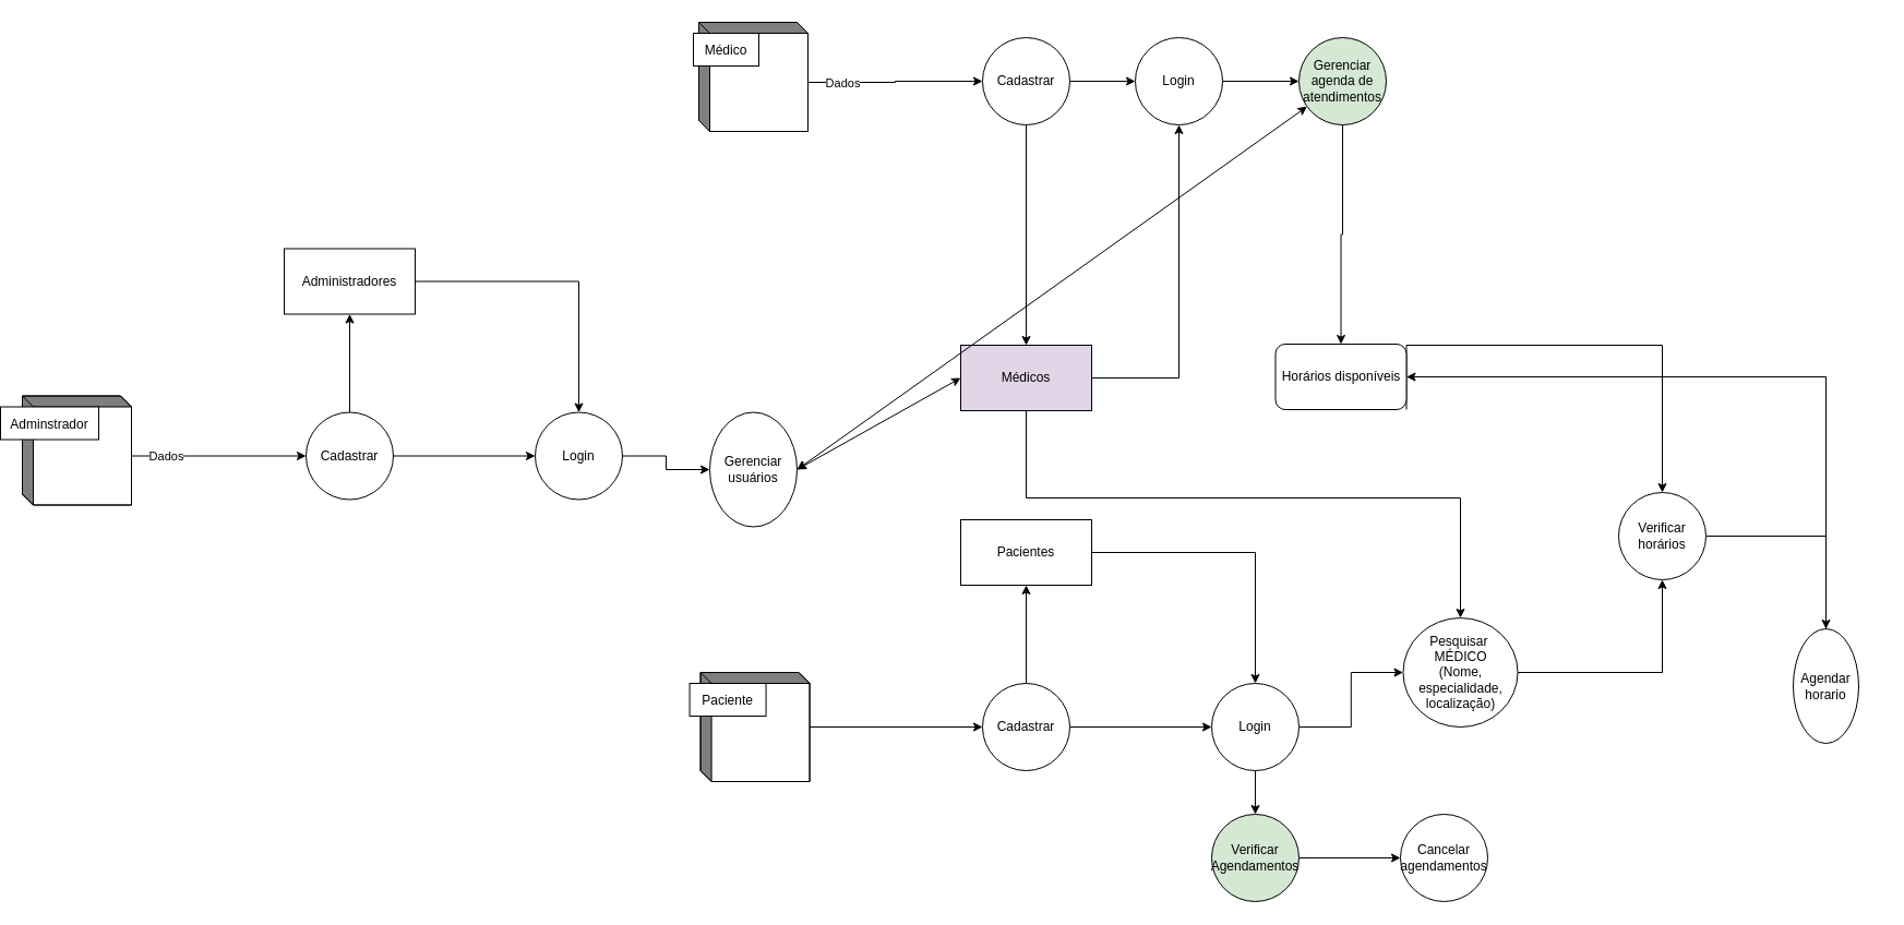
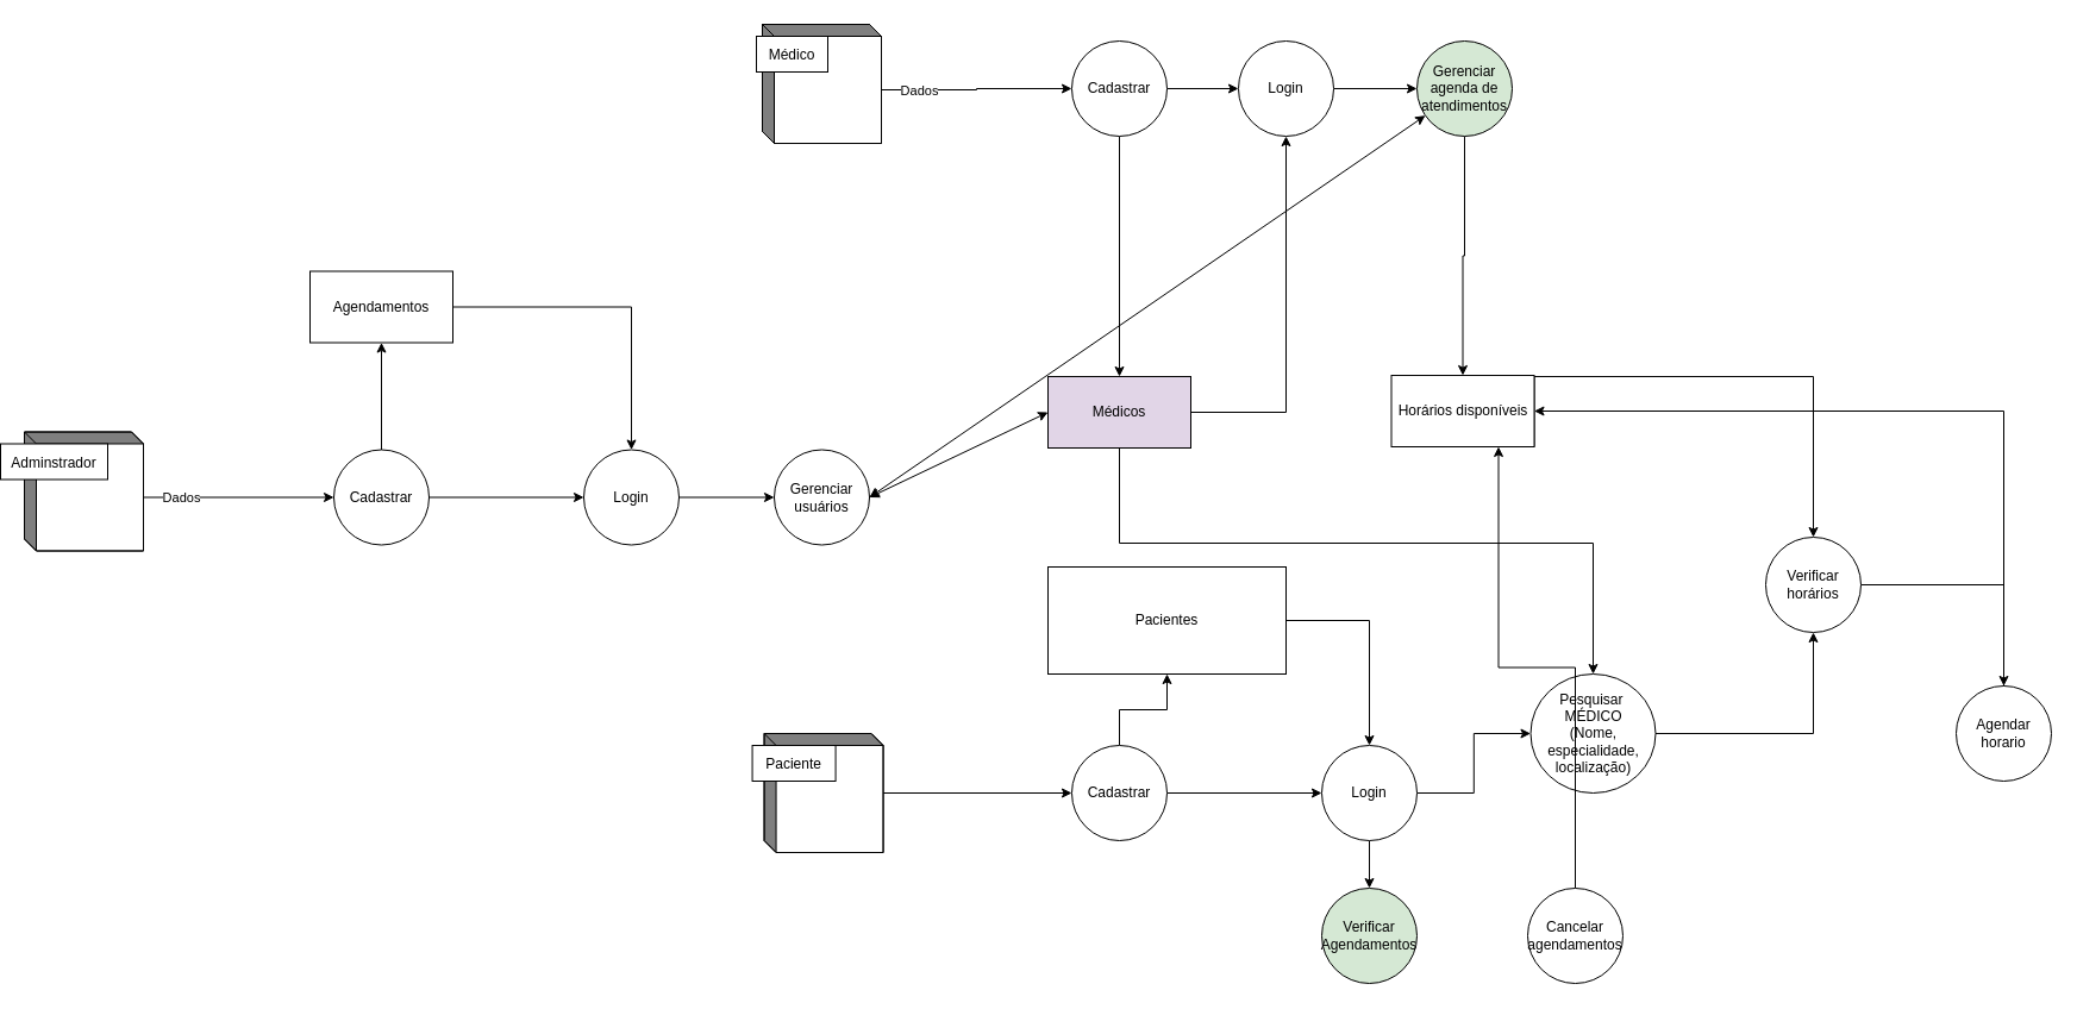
- <mxCell id="35" value="Administradores" style="whiteSpace=wrap;html=1;" parent="1" vertex="1"><mxGeometry x="260" y="227.5" width="120" height="60" as="geometry" /></mxCell>
+ <mxCell id="35" value="Agendamentos" style="whiteSpace=wrap;html=1;" parent="1" vertex="1"><mxGeometry x="260" y="227.5" width="120" height="60" as="geometry" /></mxCell>
- <mxCell id="43" value="Horários disponíveis" style="whiteSpace=wrap;html=1;dashed=0;rounded=1;" parent="1" vertex="1"><mxGeometry x="1168.5" y="315" width="120" height="60" as="geometry" /></mxCell>
+ <mxCell id="43" value="Horários disponíveis" style="whiteSpace=wrap;html=1;dashed=0;" parent="1" vertex="1"><mxGeometry x="1168.5" y="315" width="120" height="60" as="geometry" /></mxCell>
- <mxCell id="50" value="Gerenciar usuários" style="ellipse;whiteSpace=wrap;html=1;dashed=0;" vertex="1" parent="1"><mxGeometry x="650" y="377.5" width="80" height="105" as="geometry" /></mxCell>
+ <mxCell id="50" value="Gerenciar usuários" style="ellipse;whiteSpace=wrap;html=1;dashed=0;" vertex="1" parent="1"><mxGeometry x="650" y="377.5" width="80" height="80" as="geometry" /></mxCell>
- <mxCell id="33" value="Pacientes" style="whiteSpace=wrap;html=1;" parent="1" vertex="1"><mxGeometry x="880" y="476" width="120" height="60" as="geometry" /></mxCell>
+ <mxCell id="33" value="Pacientes" style="whiteSpace=wrap;html=1;" parent="1" vertex="1"><mxGeometry x="880" y="476" width="200" height="90" as="geometry" /></mxCell>
+ <mxCell id="48" style="edgeStyle=orthogonalEdgeStyle;rounded=0;orthogonalLoop=1;jettySize=auto;html=1;entryX=0.75;entryY=1;entryDx=0;entryDy=0;" edge="1" parent="1" source="49" target="43"><mxGeometry relative="1" as="geometry" /></mxCell>
- <mxCell id="44" value="Agendar horario" style="ellipse;whiteSpace=wrap;html=1;dashed=0;" parent="1" vertex="1"><mxGeometry x="1643" y="576" width="60" height="105" as="geometry" /></mxCell>
+ <mxCell id="44" value="Agendar horario" style="ellipse;whiteSpace=wrap;html=1;dashed=0;" parent="1" vertex="1"><mxGeometry x="1643" y="576" width="80" height="80" as="geometry" /></mxCell>
- <mxCell id="46" value="" style="edgeStyle=orthogonalEdgeStyle;rounded=0;orthogonalLoop=1;jettySize=auto;html=1;" edge="1" parent="1" source="47" target="49"><mxGeometry relative="1" as="geometry" /></mxCell>
